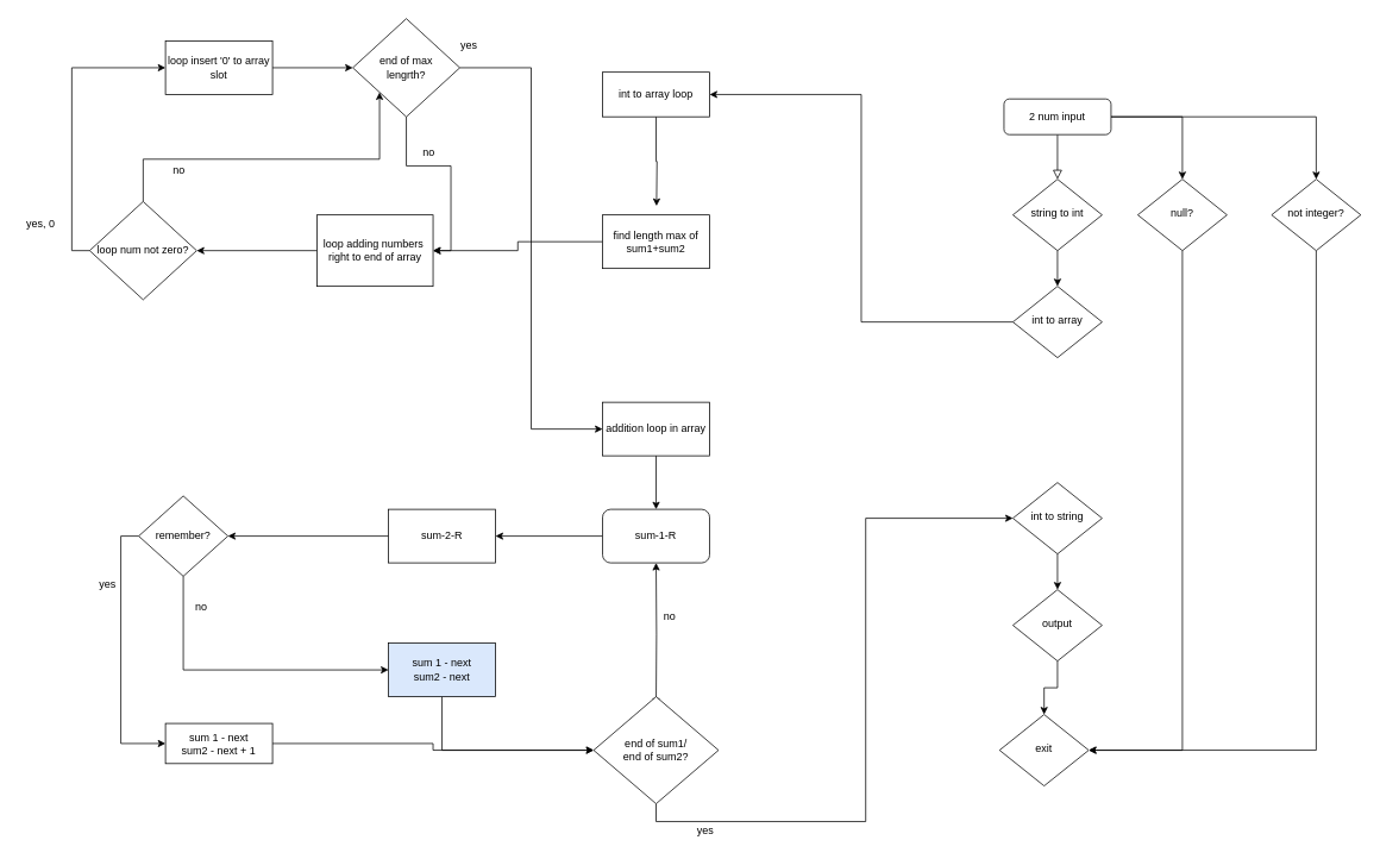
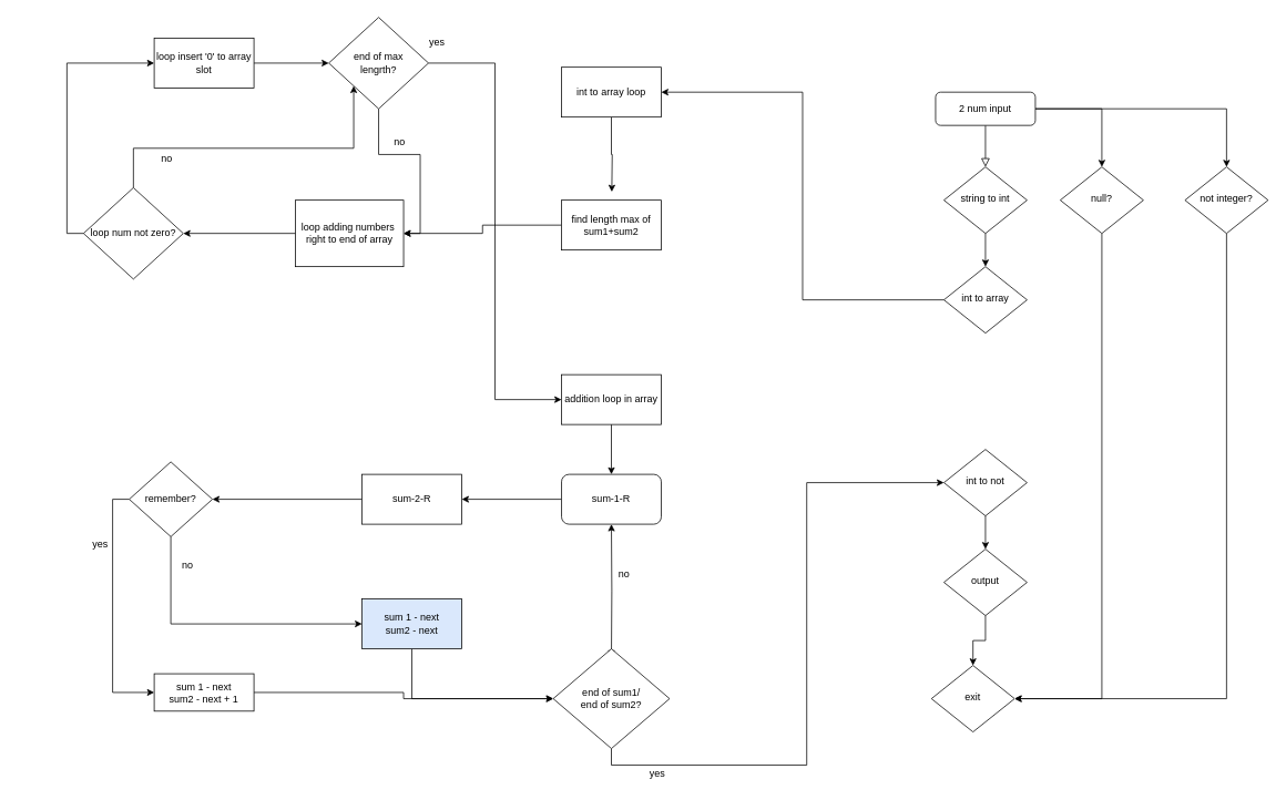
- <mxCell id="41" value="int to array loop" style="rounded=0;whiteSpace=wrap;html=1;" parent="1" vertex="1"><mxGeometry x="675" y="80" width="120" height="50" as="geometry" /></mxCell>
+ <mxCell id="41" value="int to array loop" style="rounded=0;whiteSpace=wrap;html=1;" parent="1" vertex="1"><mxGeometry x="675" y="80" width="120" height="60" as="geometry" /></mxCell>
- <mxCell id="55" value="yes, 0" style="text;html=1;align=center;verticalAlign=middle;resizable=0;points=[];autosize=1;strokeColor=none;fillColor=none;" parent="1" vertex="1"><mxGeometry x="20" y="240" width="50" height="20" as="geometry" /></mxCell>
- <mxCell id="11" value="int to string" style="rhombus;whiteSpace=wrap;html=1;shadow=0;fontFamily=Helvetica;fontSize=12;align=center;strokeWidth=1;spacing=6;spacingTop=-4;" parent="1" vertex="1"><mxGeometry x="1135" y="540" width="100" height="80" as="geometry" /></mxCell>
+ <mxCell id="11" value="int to not" style="rhombus;whiteSpace=wrap;html=1;shadow=0;fontFamily=Helvetica;fontSize=12;align=center;strokeWidth=1;spacing=6;spacingTop=-4;" parent="1" vertex="1"><mxGeometry x="1135" y="540" width="100" height="80" as="geometry" /></mxCell>
